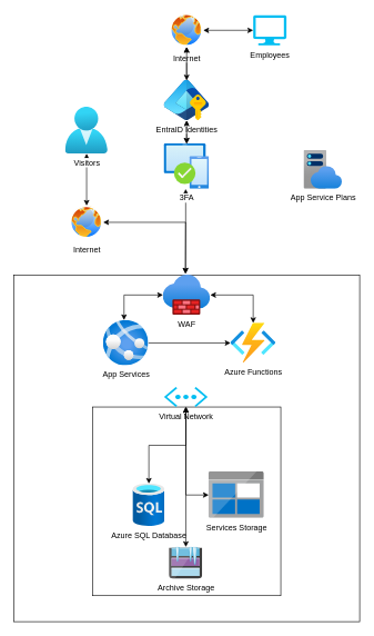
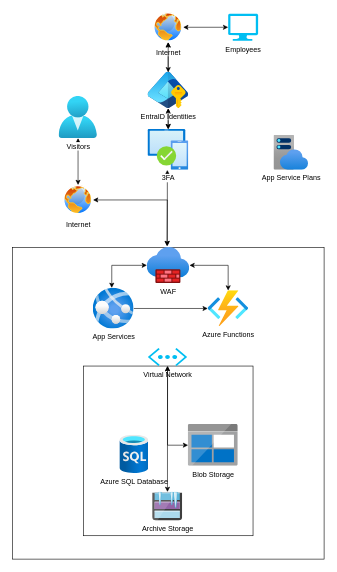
- <mxCell id="12" style="edgeStyle=orthogonalEdgeStyle;rounded=0;orthogonalLoop=1;jettySize=auto;html=1;startArrow=classic;startFill=1;" edge="1" parent="1" source="13" target="19"><mxGeometry relative="1" as="geometry" /></mxCell>
- <mxCell id="7" value="Services Storage" style="image;sketch=0;aspect=fixed;html=1;points=[];align=center;fontSize=12;image=img/lib/mscae/BlobBlock.svg;" vertex="1" parent="1"><mxGeometry x="313.16" y="707" width="83.34" height="70" as="geometry" /></mxCell>
+ <mxCell id="7" value="Blob Storage" style="image;sketch=0;aspect=fixed;html=1;points=[];align=center;fontSize=12;image=img/lib/mscae/BlobBlock.svg;" vertex="1" parent="1"><mxGeometry x="313.16" y="707" width="83.34" height="70" as="geometry" /></mxCell>
